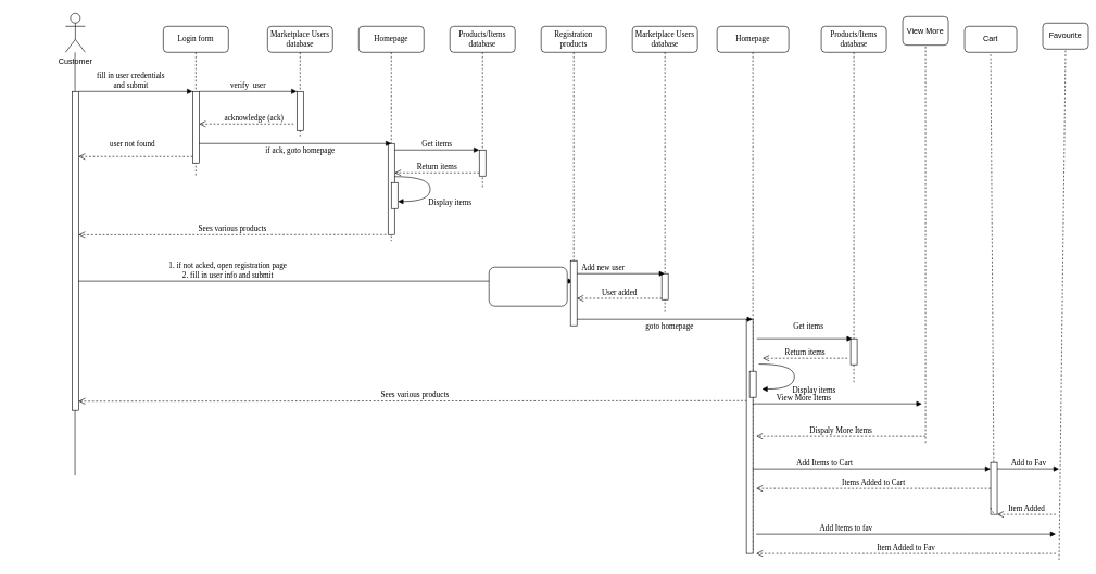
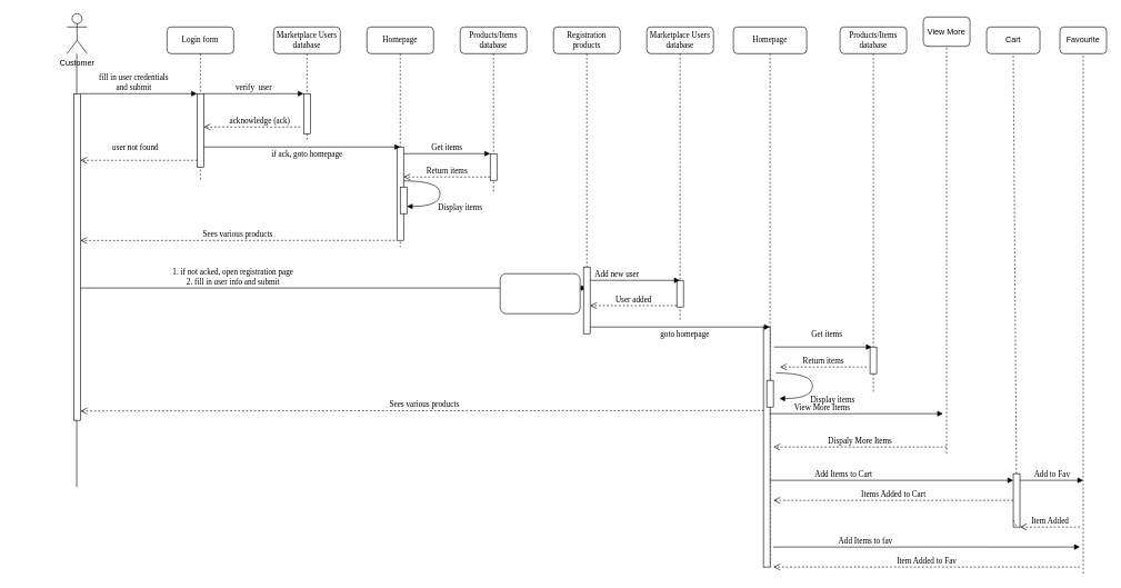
- <mxCell id="43" value="Favourite" style="rounded=1;whiteSpace=wrap;html=1;hachureGap=4;pointerEvents=0;" vertex="1" parent="1"><mxGeometry x="1600" y="35" width="70" height="40" as="geometry" /></mxCell>
+ <mxCell id="43" value="Favourite" style="rounded=1;whiteSpace=wrap;html=1;hachureGap=4;pointerEvents=0;" vertex="1" parent="1"><mxGeometry x="1590" y="40" width="70" height="40" as="geometry" /></mxCell>
